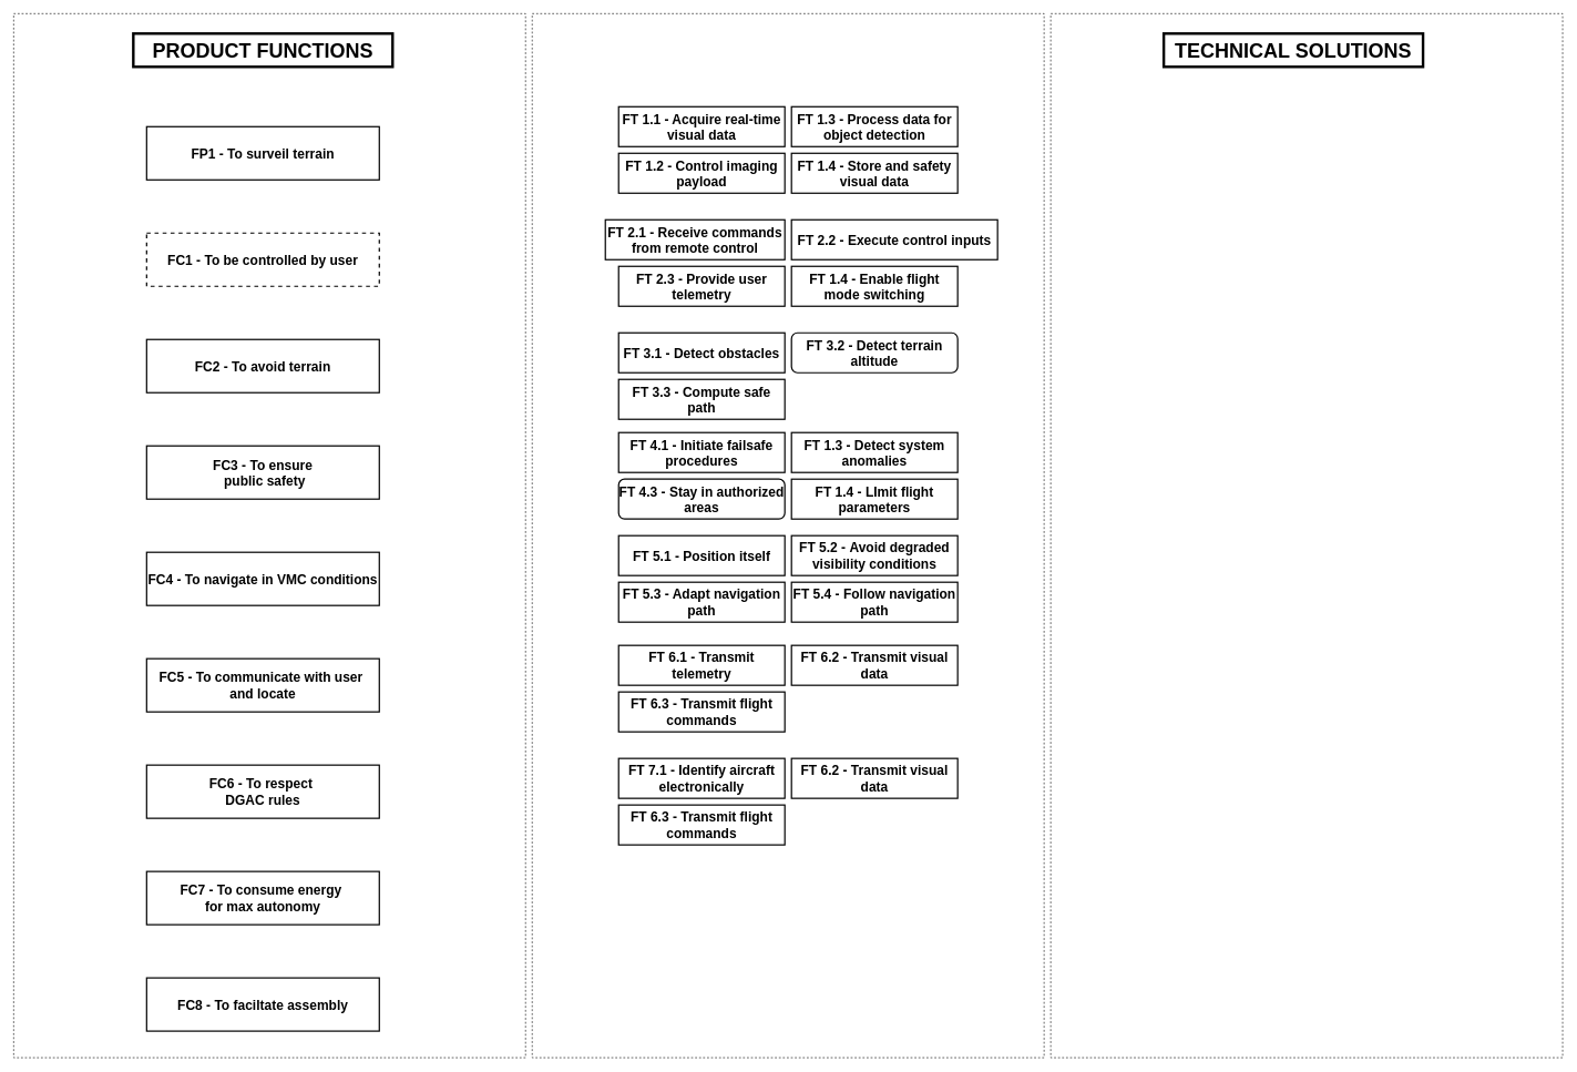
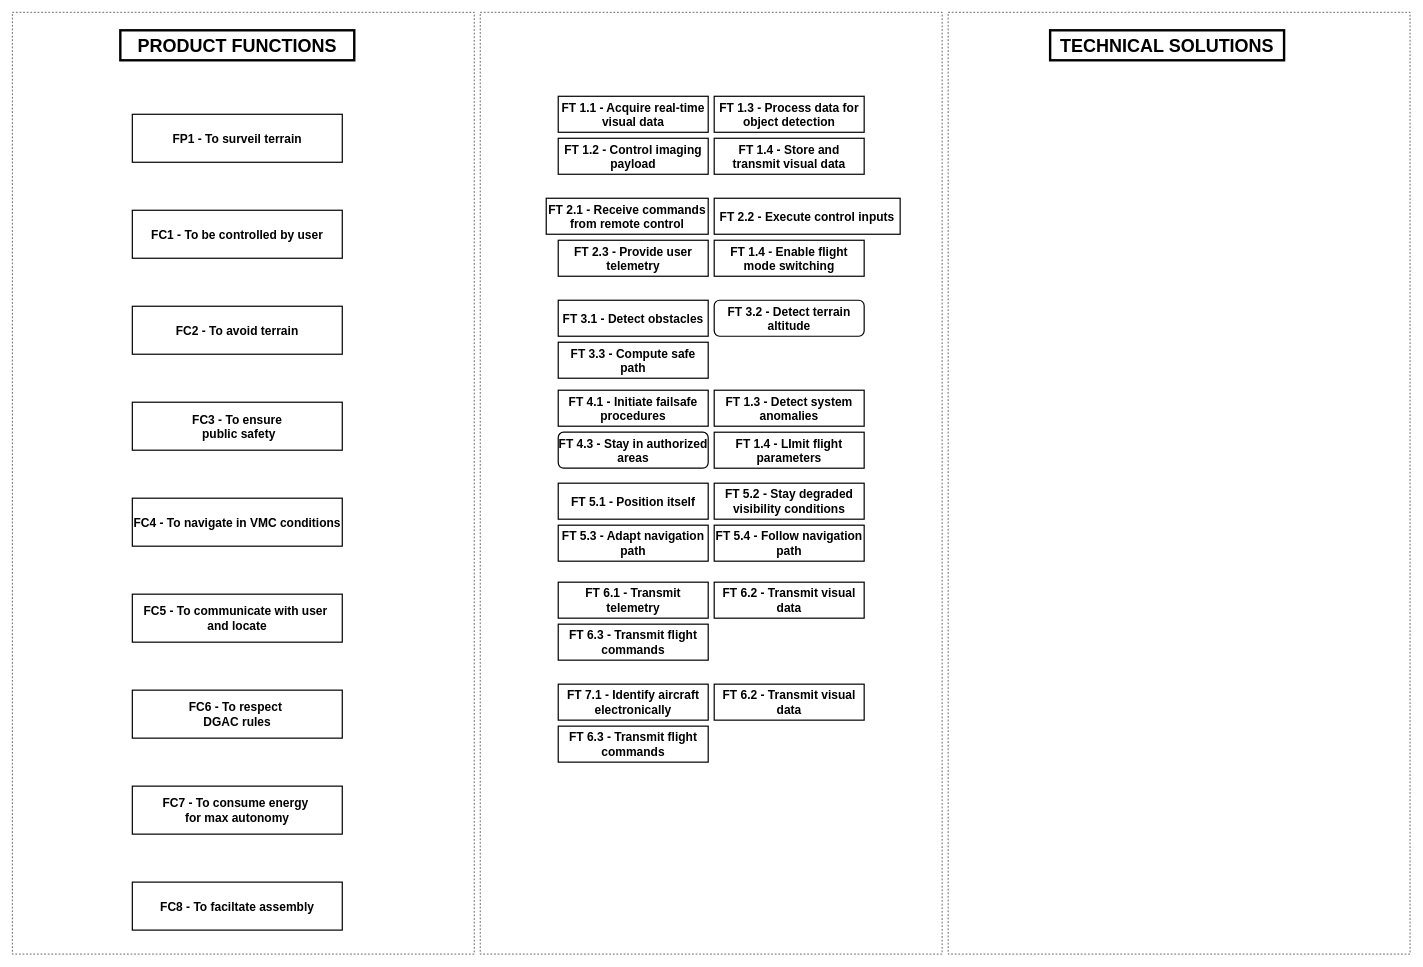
- <mxCell id="20" value="FT 1.4 - Store and safety visual data" style="whiteSpace=wrap;strokeWidth=2;fontSize=20;fontStyle=1" vertex="1" parent="1"><mxGeometry x="1190" y="230" width="250" height="60" as="geometry" /></mxCell>
+ <mxCell id="20" value="FT 1.4 - Store and transmit visual data" style="whiteSpace=wrap;strokeWidth=2;fontSize=20;fontStyle=1" vertex="1" parent="1"><mxGeometry x="1190" y="230" width="250" height="60" as="geometry" /></mxCell>
- <mxCell id="5" value="FC1 - To be controlled by user" style="whiteSpace=wrap;strokeWidth=2;fontSize=20;fontStyle=1;dashed=1;" parent="3" vertex="1"><mxGeometry y="160" width="350" height="80" as="geometry" /></mxCell>
+ <mxCell id="5" value="FC1 - To be controlled by user" style="whiteSpace=wrap;strokeWidth=2;fontSize=20;fontStyle=1" parent="3" vertex="1"><mxGeometry y="160" width="350" height="80" as="geometry" /></mxCell>
- <mxCell id="34" value="FT 5.2 - Avoid degraded visibility conditions" style="whiteSpace=wrap;strokeWidth=2;fontSize=20;fontStyle=1" vertex="1" parent="1"><mxGeometry x="1190" y="805" width="250" height="60" as="geometry" /></mxCell>
+ <mxCell id="34" value="FT 5.2 - Stay degraded visibility conditions" style="whiteSpace=wrap;strokeWidth=2;fontSize=20;fontStyle=1" vertex="1" parent="1"><mxGeometry x="1190" y="805" width="250" height="60" as="geometry" /></mxCell>
